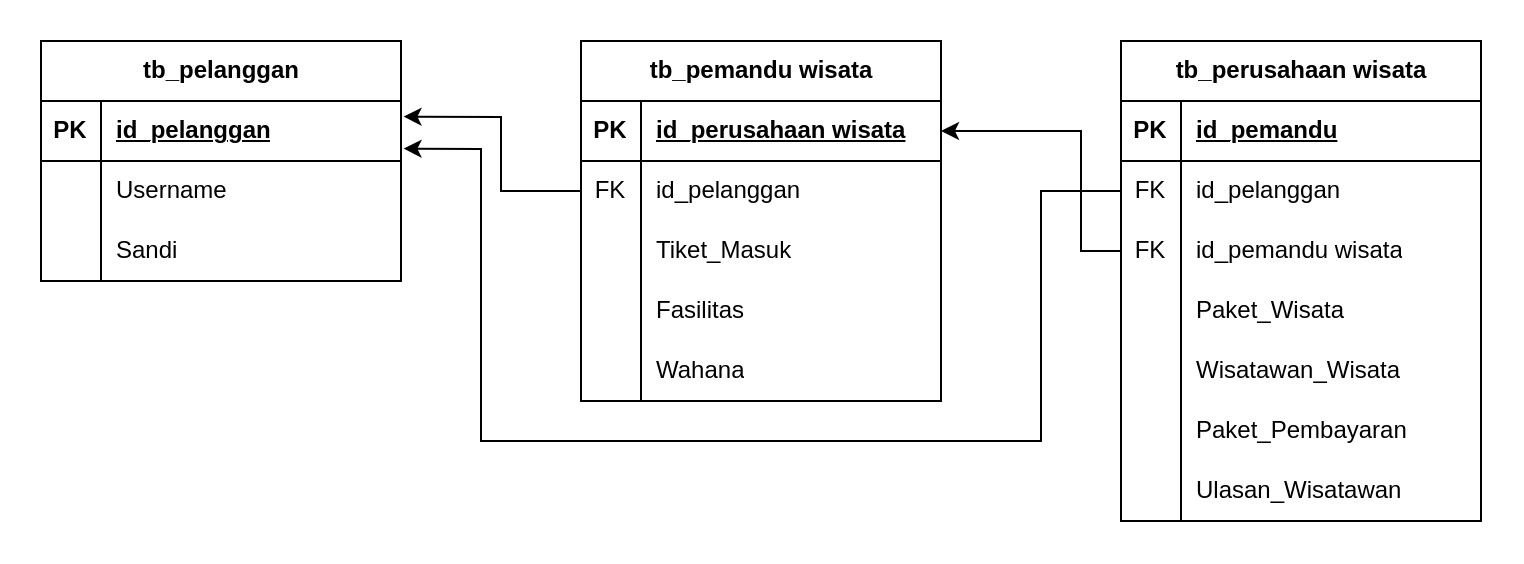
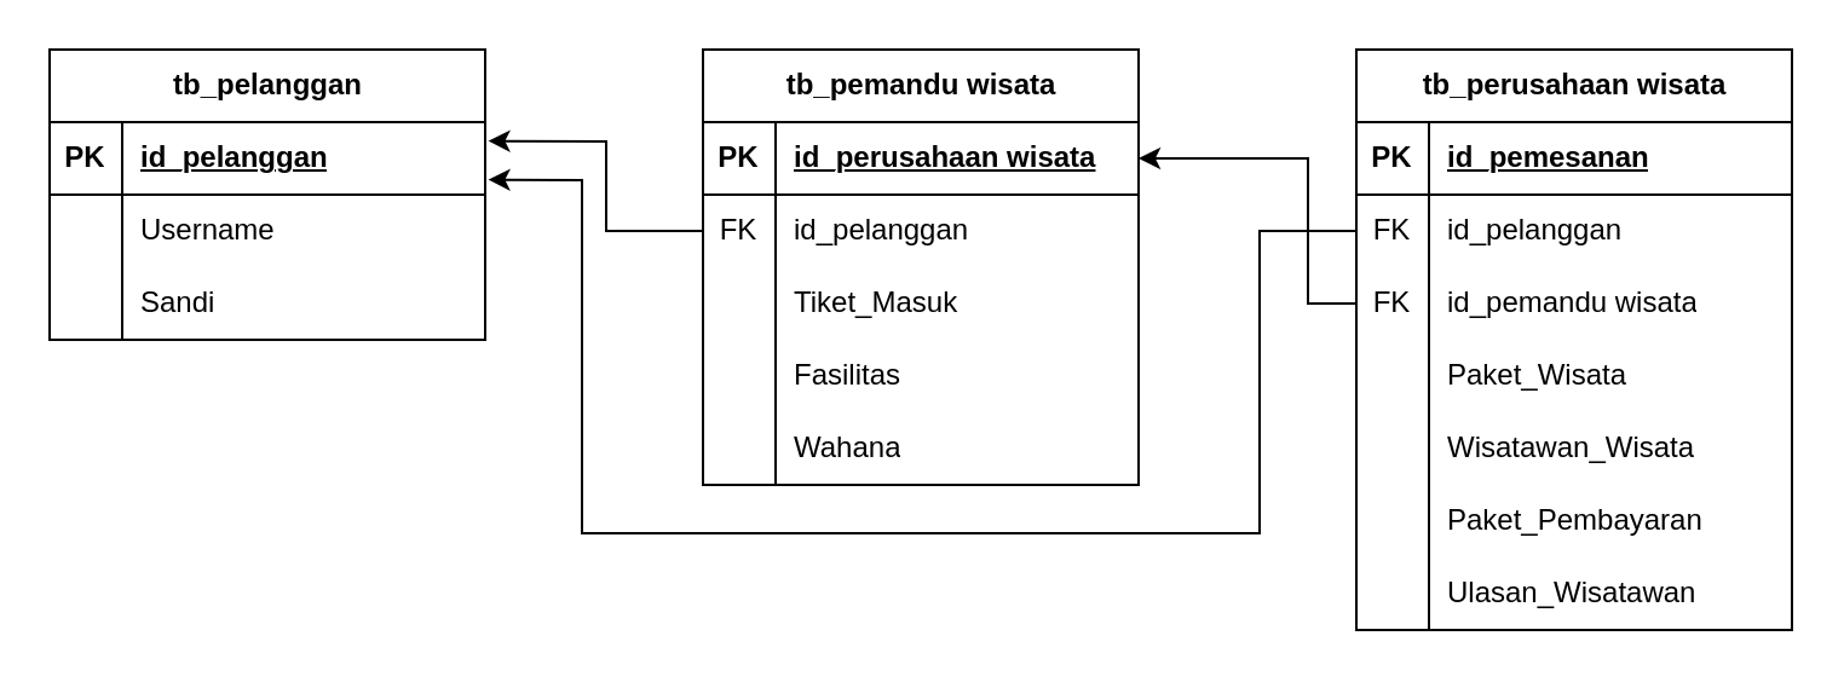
- <mxCell id="31" value="id_pemandu" style="shape=partialRectangle;connectable=0;fillColor=none;top=0;left=0;bottom=0;right=0;align=left;spacingLeft=6;fontStyle=5;overflow=hidden;whiteSpace=wrap;html=1;" parent="29" vertex="1"><mxGeometry x="30" width="150" height="30" as="geometry"><mxRectangle width="150" height="30" as="alternateBounds" /></mxGeometry></mxCell>
+ <mxCell id="31" value="id_pemesanan" style="shape=partialRectangle;connectable=0;fillColor=none;top=0;left=0;bottom=0;right=0;align=left;spacingLeft=6;fontStyle=5;overflow=hidden;whiteSpace=wrap;html=1;" parent="29" vertex="1"><mxGeometry x="30" width="150" height="30" as="geometry"><mxRectangle width="150" height="30" as="alternateBounds" /></mxGeometry></mxCell>
